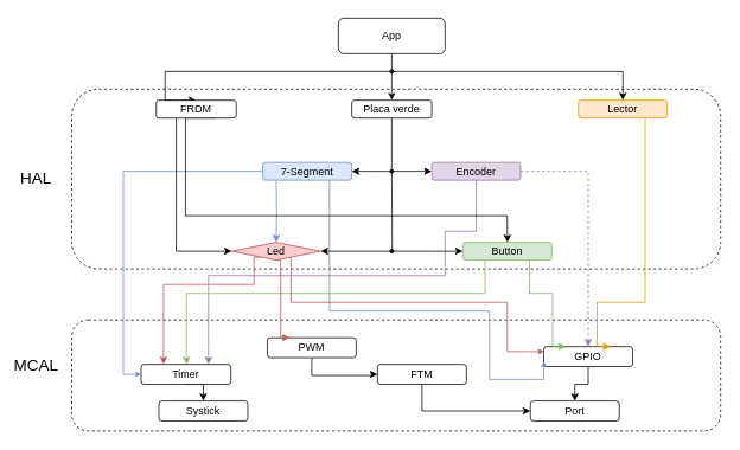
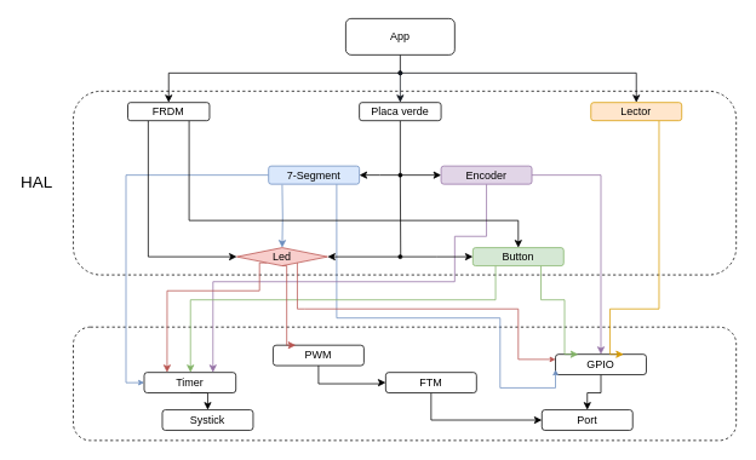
- <mxCell id="43" value="FRDM" style="rounded=1;whiteSpace=wrap;html=1;" vertex="1" parent="1"><mxGeometry x="175" y="112.5" width="90" height="20" as="geometry" /></mxCell>
+ <mxCell id="43" value="FRDM" style="rounded=1;whiteSpace=wrap;html=1;" vertex="1" parent="1"><mxGeometry x="140" y="112.5" width="90" height="20" as="geometry" /></mxCell>
- <mxCell id="18" style="edgeStyle=orthogonalEdgeStyle;rounded=0;orthogonalLoop=1;jettySize=auto;html=1;exitX=1;exitY=0.5;exitDx=0;exitDy=0;entryX=0.5;entryY=0;entryDx=0;entryDy=0;startArrow=none;startFill=0;endArrow=classic;endFill=1;fillColor=#e1d5e7;strokeColor=#9673a6;dashed=1;" edge="1" parent="1" source="19" target="7"><mxGeometry relative="1" as="geometry" /></mxCell>
+ <mxCell id="18" style="edgeStyle=orthogonalEdgeStyle;rounded=0;orthogonalLoop=1;jettySize=auto;html=1;exitX=1;exitY=0.5;exitDx=0;exitDy=0;entryX=0.5;entryY=0;entryDx=0;entryDy=0;startArrow=none;startFill=0;endArrow=classic;endFill=1;fillColor=#e1d5e7;strokeColor=#9673a6;" edge="1" parent="1" source="19" target="7"><mxGeometry relative="1" as="geometry" /></mxCell>
- <mxCell id="23" value="&lt;font style=&quot;font-size: 18px&quot;&gt;MCAL&lt;/font&gt;" style="text;html=1;strokeColor=none;fillColor=none;align=center;verticalAlign=middle;whiteSpace=wrap;rounded=0;" vertex="1" parent="1"><mxGeometry x="20" y="401.25" width="40" height="20" as="geometry" /></mxCell>
